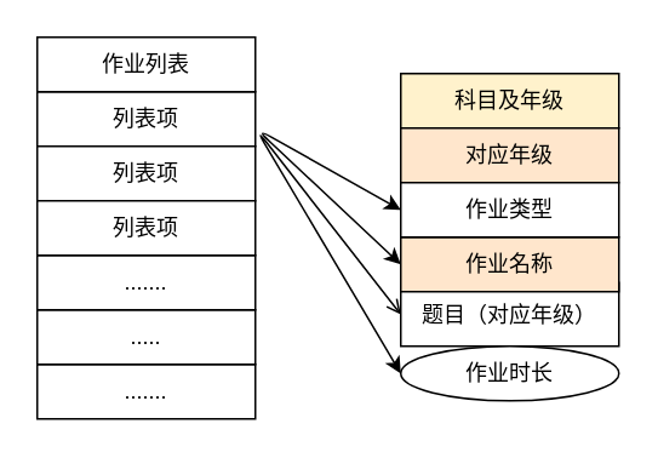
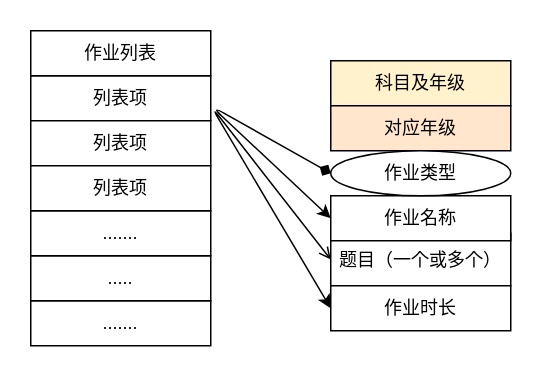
- <mxCell id="14" value="" style="endArrow=classic;startArrow=classic;html=1;entryX=0;entryY=0.5;entryDx=0;entryDy=0;exitX=0;exitY=0.5;exitDx=0;exitDy=0;" parent="1" source="12" target="13" edge="1"><mxGeometry width="50" height="50" relative="1" as="geometry"><mxPoint x="140" y="180" as="sourcePoint" /><mxPoint x="190" y="130" as="targetPoint" /><Array as="points"><mxPoint x="140" y="70" /></Array></mxGeometry></mxCell>
+ <mxCell id="14" value="" style="endArrow=diamond;startArrow=classic;html=1;entryX=0;entryY=0.5;entryDx=0;entryDy=0;exitX=0;exitY=0.5;exitDx=0;exitDy=0;" parent="1" source="12" target="13" edge="1"><mxGeometry width="50" height="50" relative="1" as="geometry"><mxPoint x="140" y="180" as="sourcePoint" /><mxPoint x="190" y="130" as="targetPoint" /><Array as="points"><mxPoint x="140" y="70" /></Array></mxGeometry></mxCell>
- <mxCell id="13" value="作业类型" style="rounded=0;whiteSpace=wrap;html=1;" parent="1" vertex="1"><mxGeometry x="220" y="100" width="120" height="30" as="geometry" /></mxCell>
+ <mxCell id="13" value="作业类型" style="ellipse;whiteSpace=wrap;html=1;" parent="1" vertex="1"><mxGeometry x="220" y="100" width="120" height="30" as="geometry" /></mxCell>
- <mxCell id="12" value="作业名称" style="rounded=0;whiteSpace=wrap;html=1;fillColor=#ffe6cc;" parent="1" vertex="1"><mxGeometry x="220" y="130" width="120" height="30" as="geometry" /></mxCell>
+ <mxCell id="12" value="作业名称" style="rounded=0;whiteSpace=wrap;html=1;" parent="1" vertex="1"><mxGeometry x="220" y="130" width="120" height="30" as="geometry" /></mxCell>
- <mxCell id="11" value="题目（对应年级）" style="rounded=0;whiteSpace=wrap;html=1;" parent="1" vertex="1"><mxGeometry x="220" y="155" width="120" height="35" as="geometry" /></mxCell>
+ <mxCell id="11" value="题目（一个或多个）" style="rounded=0;whiteSpace=wrap;html=1;" parent="1" vertex="1"><mxGeometry x="220" y="155" width="120" height="35" as="geometry" /></mxCell>
- <mxCell id="15" value="作业时长" style="ellipse;whiteSpace=wrap;html=1;" parent="1" vertex="1"><mxGeometry x="220" y="190" width="120" height="30" as="geometry" /></mxCell>
+ <mxCell id="15" value="作业时长" style="rounded=0;whiteSpace=wrap;html=1;" parent="1" vertex="1"><mxGeometry x="220" y="190" width="120" height="30" as="geometry" /></mxCell>
